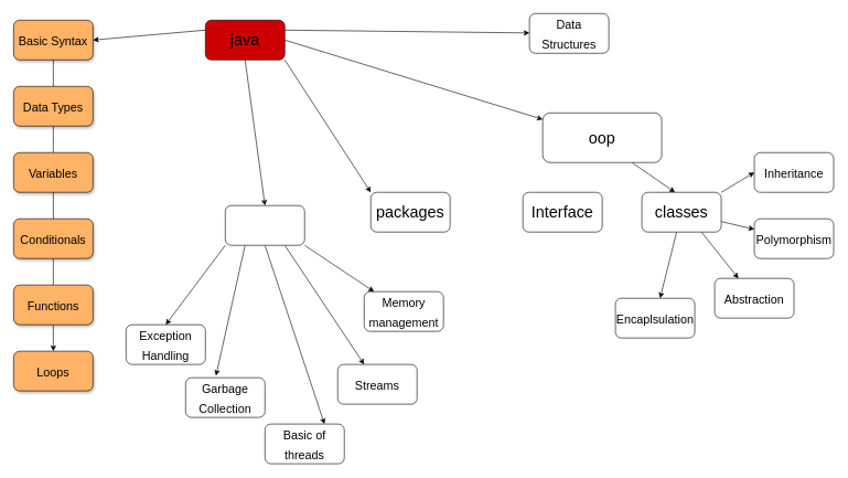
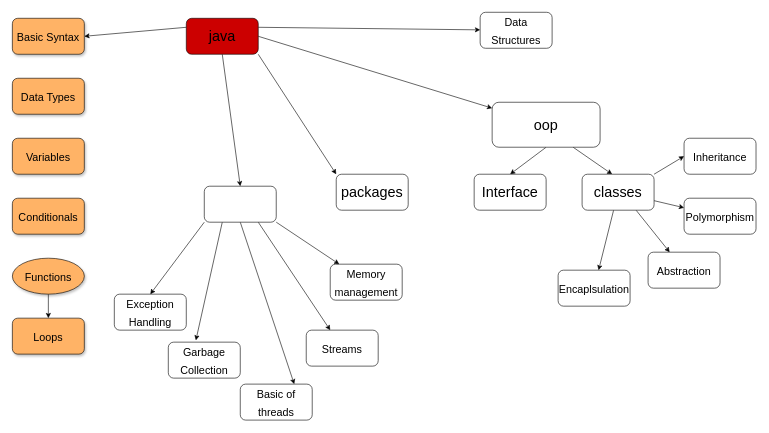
- <mxCell id="37" value="" style="edgeStyle=none;html=1;exitX=0.5;exitY=1;exitDx=0;exitDy=0;fontSize=18;fontColor=#000000;endArrow=none;" edge="1" parent="1" source="9" target="38"><mxGeometry relative="1" as="geometry"><mxPoint x="80" y="90" as="sourcePoint" /><mxPoint x="80" y="510" as="targetPoint" /></mxGeometry></mxCell>
+ <mxCell id="13" style="edgeStyle=none;html=1;exitX=0.5;exitY=1;exitDx=0;exitDy=0;entryX=0.5;entryY=0;entryDx=0;entryDy=0;fontSize=18;" edge="1" parent="1" source="15" target="22"><mxGeometry relative="1" as="geometry" /></mxCell>
- <mxCell id="38" value="&lt;font color=&quot;#000000&quot; style=&quot;font-size: 18px;&quot;&gt;Functions&lt;/font&gt;" style="rounded=1;whiteSpace=wrap;html=1;fontSize=24;fillColor=#FFB366;strokeColor=#000000;shadow=1;" vertex="1" parent="1"><mxGeometry x="20" y="430" width="120" height="60" as="geometry" /></mxCell>
+ <mxCell id="38" value="&lt;font color=&quot;#000000&quot; style=&quot;font-size: 18px;&quot;&gt;Functions&lt;/font&gt;" style="ellipse;whiteSpace=wrap;html=1;fontSize=24;fillColor=#FFB366;strokeColor=#000000;shadow=1;" vertex="1" parent="1"><mxGeometry x="20" y="430" width="120" height="60" as="geometry" /></mxCell>
